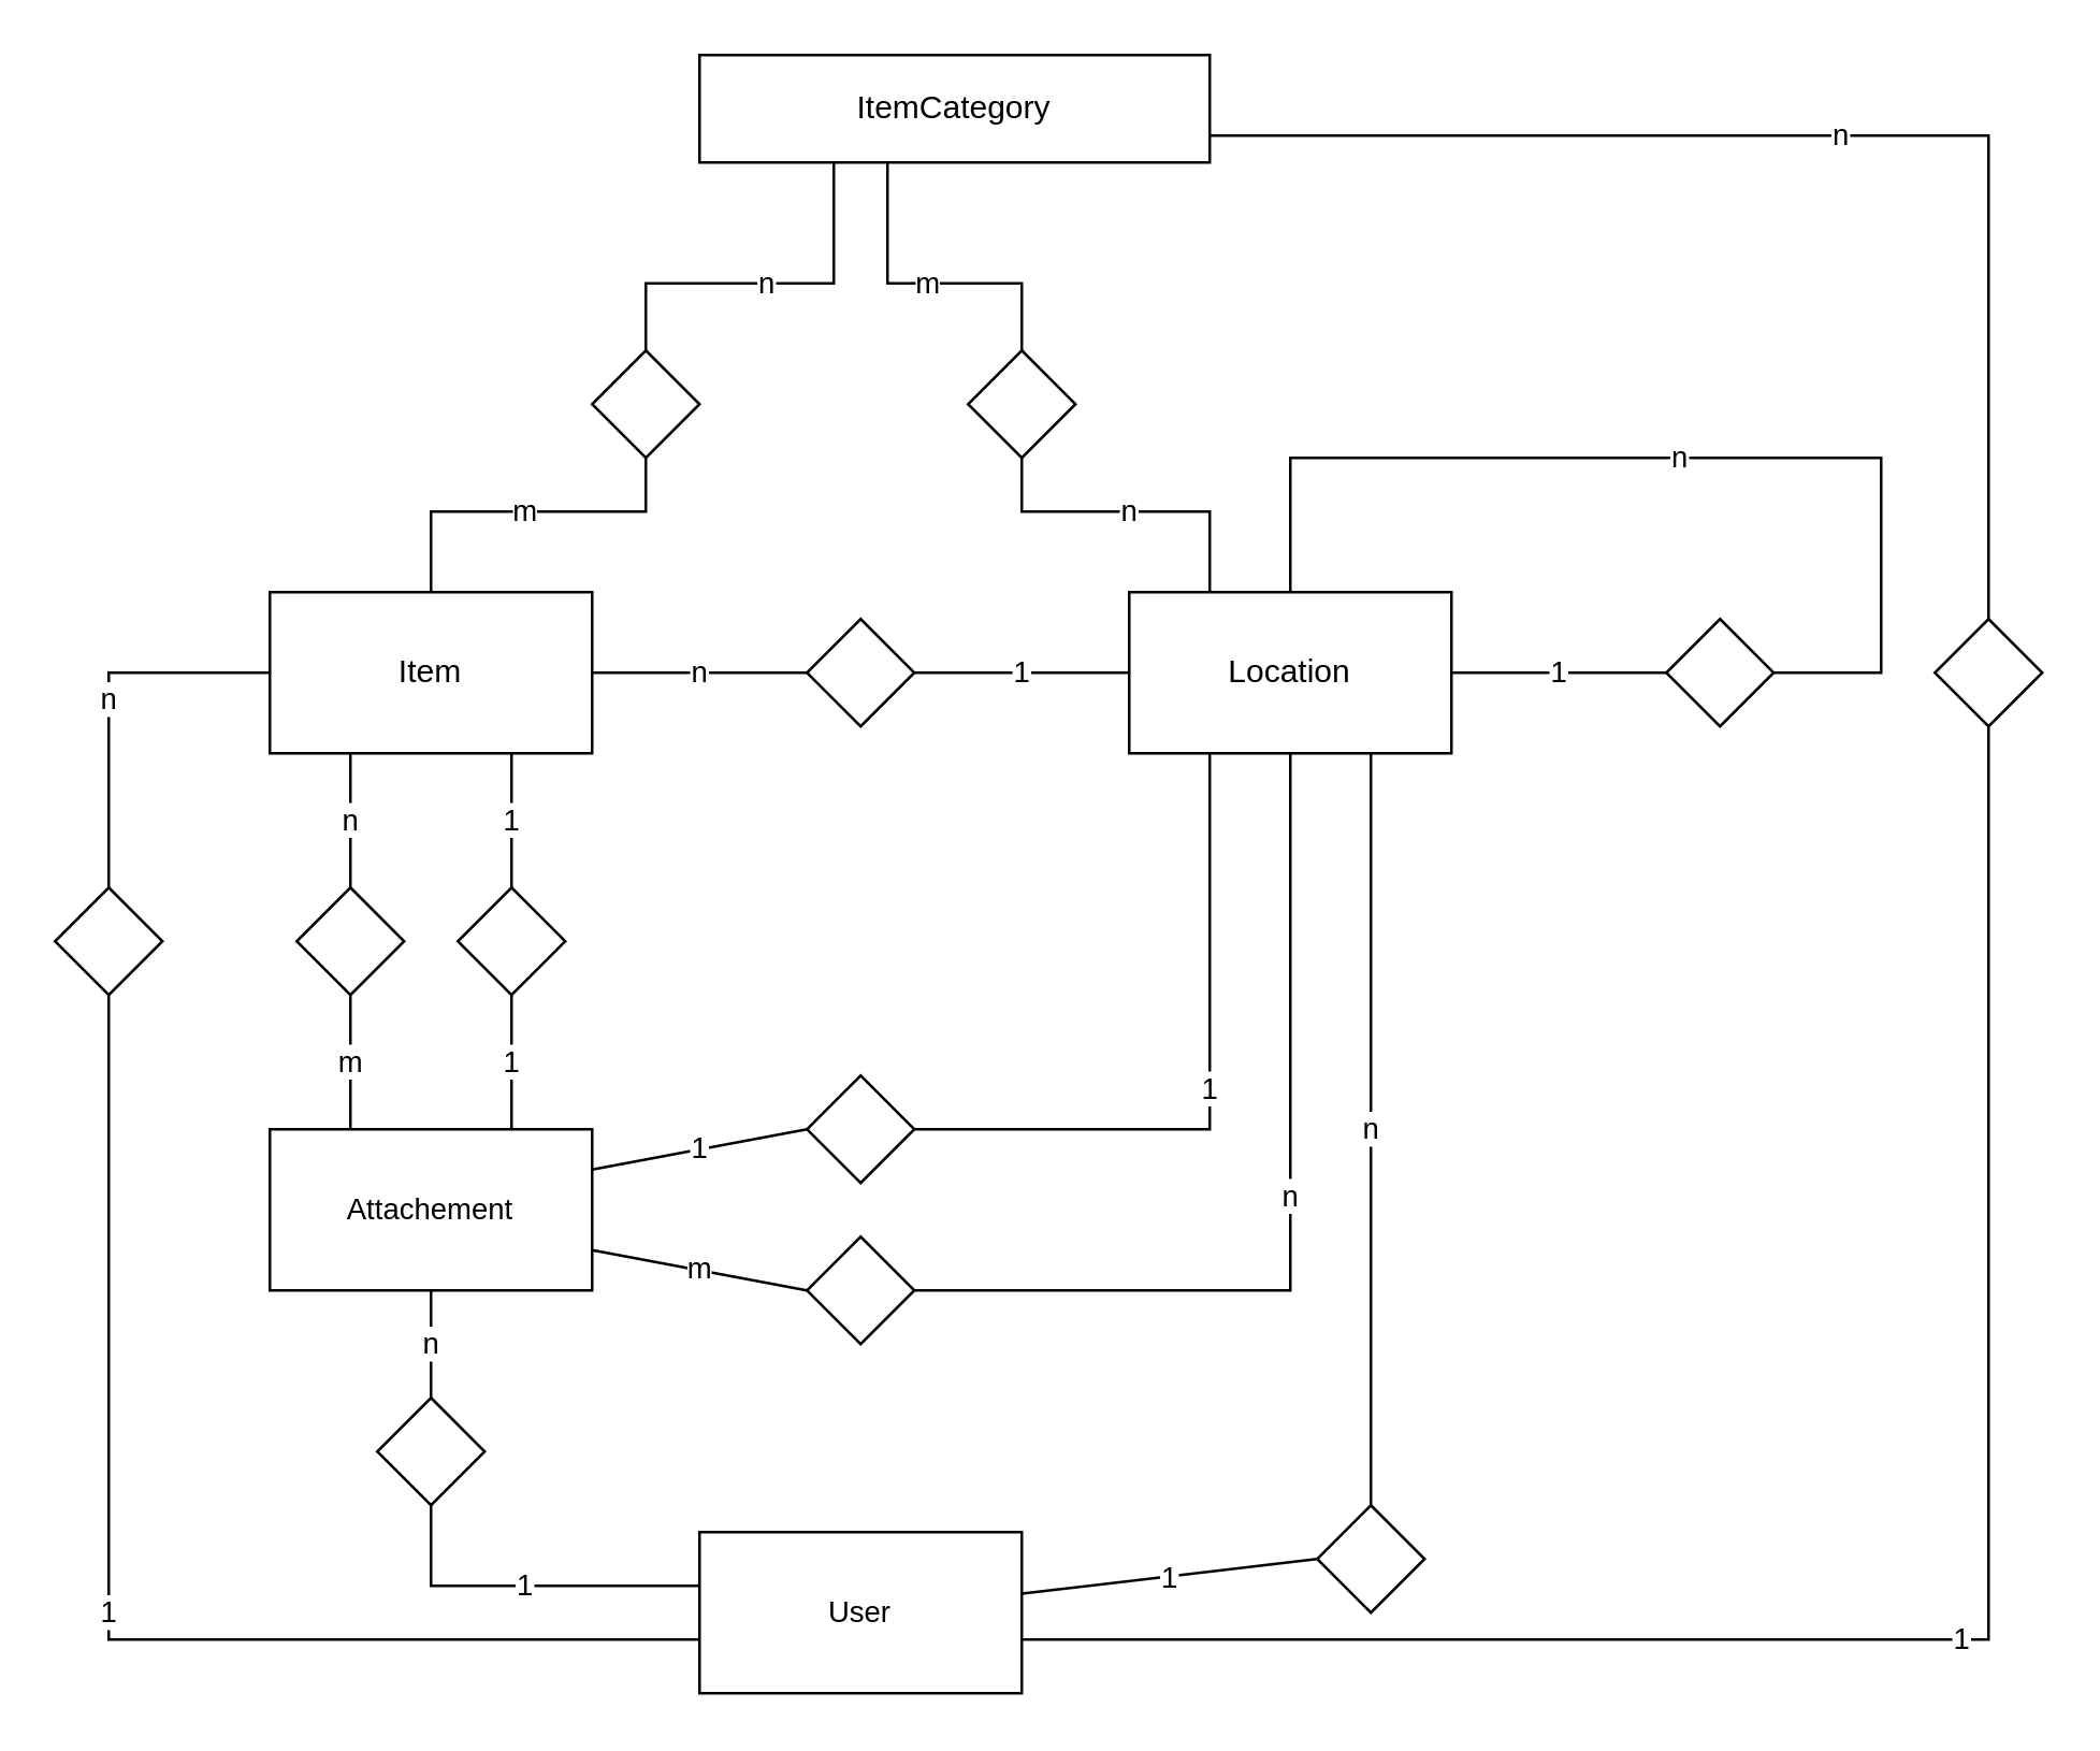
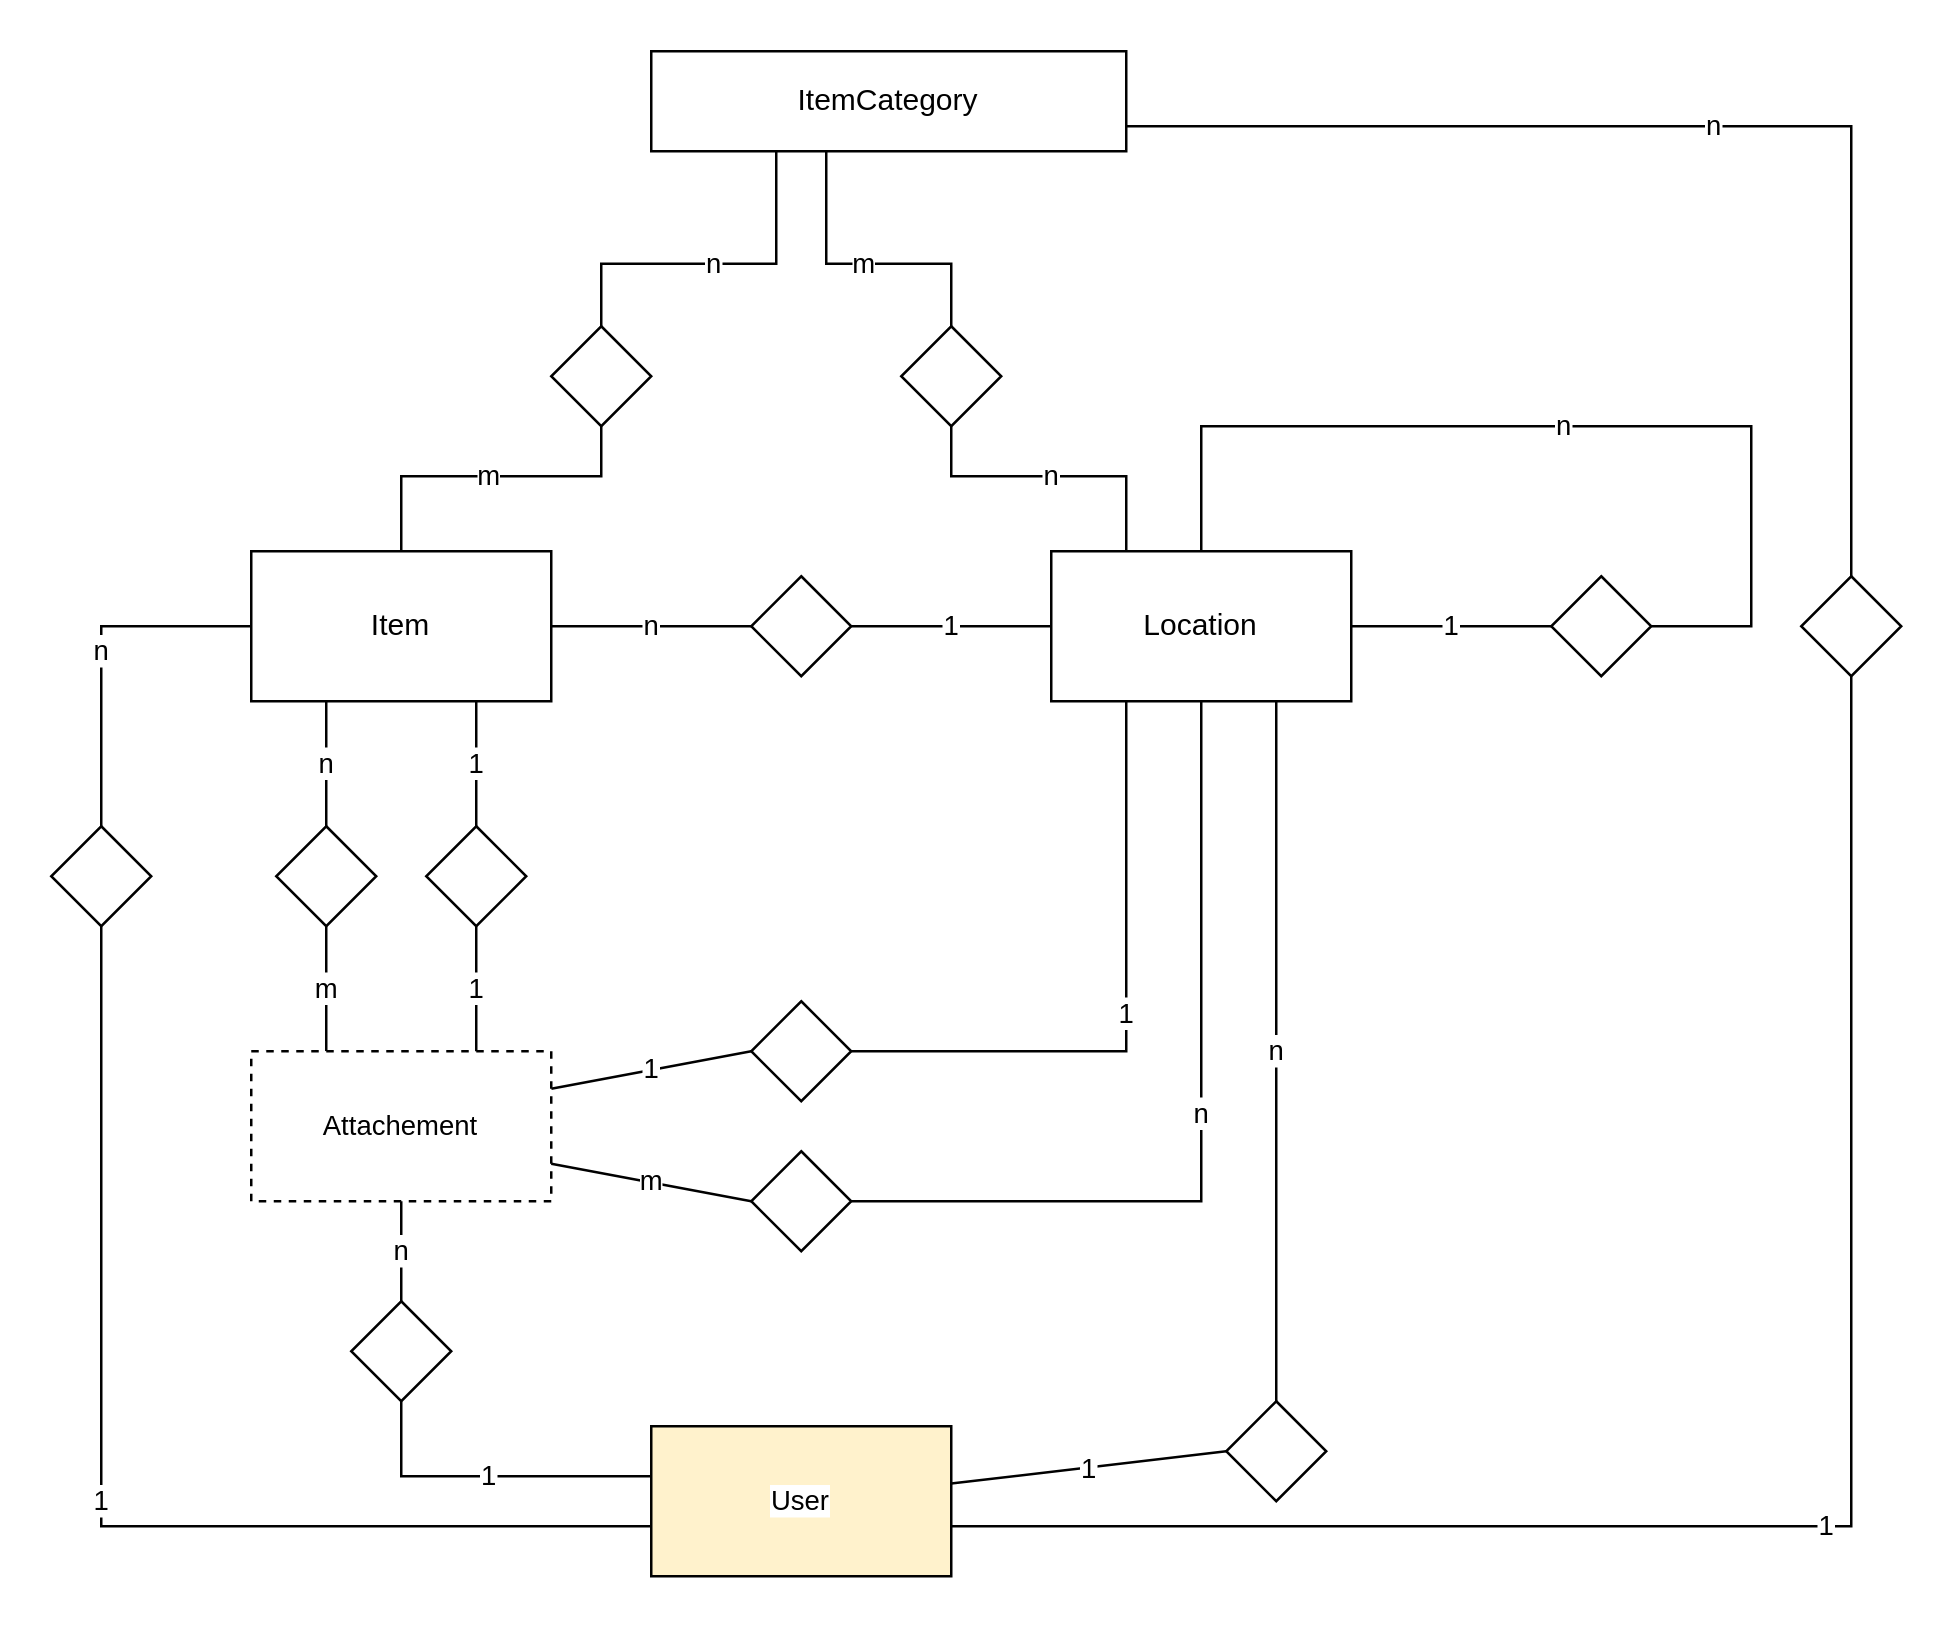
- <mxCell id="16" value="Attachement" style="rounded=0;whiteSpace=wrap;html=1;fontFamily=Helvetica;fontSize=11;fontColor=default;labelBackgroundColor=default;" parent="1" vertex="1"><mxGeometry x="100" y="420" width="120" height="60" as="geometry" /></mxCell>
+ <mxCell id="16" value="Attachement" style="rounded=0;whiteSpace=wrap;html=1;fontFamily=Helvetica;fontSize=11;fontColor=default;labelBackgroundColor=default;dashed=1;" parent="1" vertex="1"><mxGeometry x="100" y="420" width="120" height="60" as="geometry" /></mxCell>
- <mxCell id="30" value="User" style="rounded=0;whiteSpace=wrap;html=1;fontFamily=Helvetica;fontSize=11;fontColor=default;labelBackgroundColor=default;" parent="1" vertex="1"><mxGeometry x="260" y="570" width="120" height="60" as="geometry" /></mxCell>
+ <mxCell id="30" value="User" style="rounded=0;whiteSpace=wrap;html=1;fontFamily=Helvetica;fontSize=11;fontColor=default;labelBackgroundColor=default;fillColor=#fff2cc;" parent="1" vertex="1"><mxGeometry x="260" y="570" width="120" height="60" as="geometry" /></mxCell>
